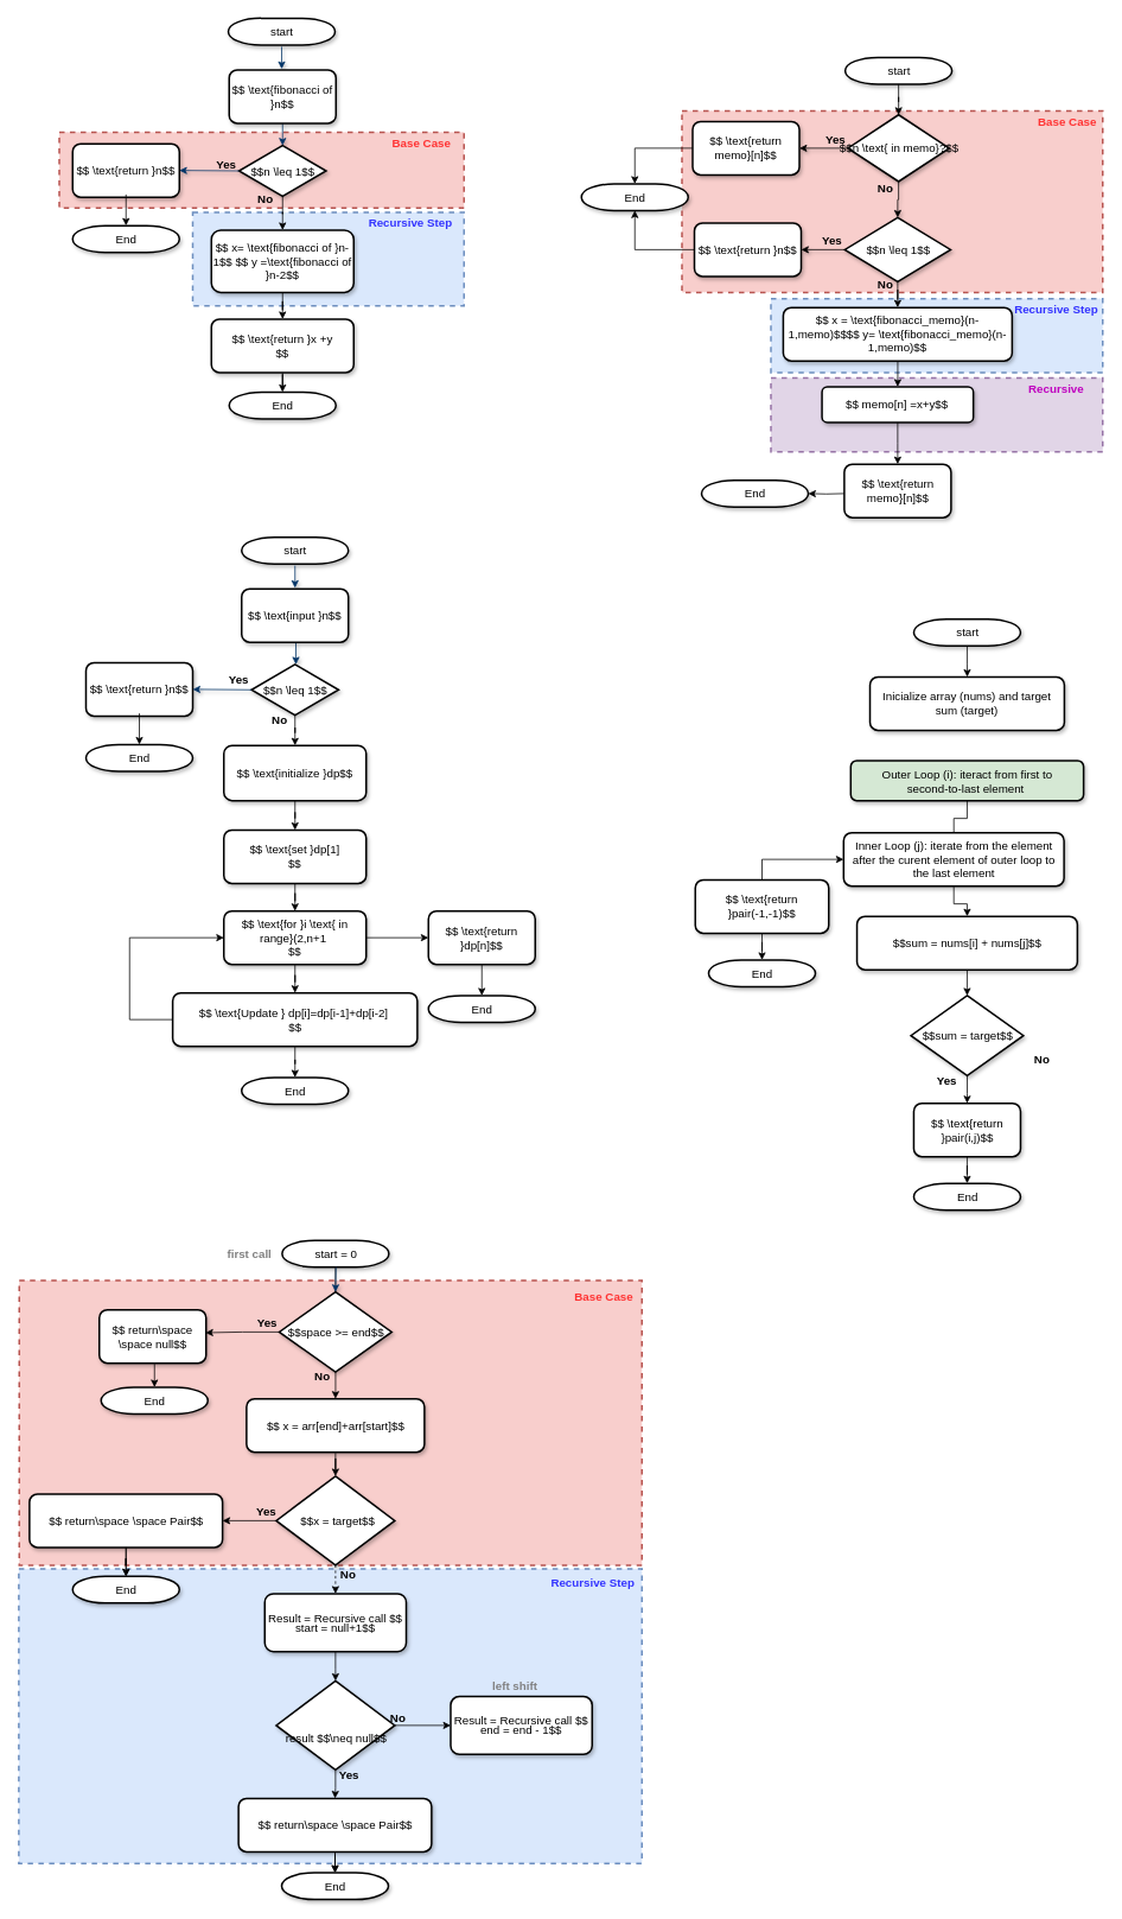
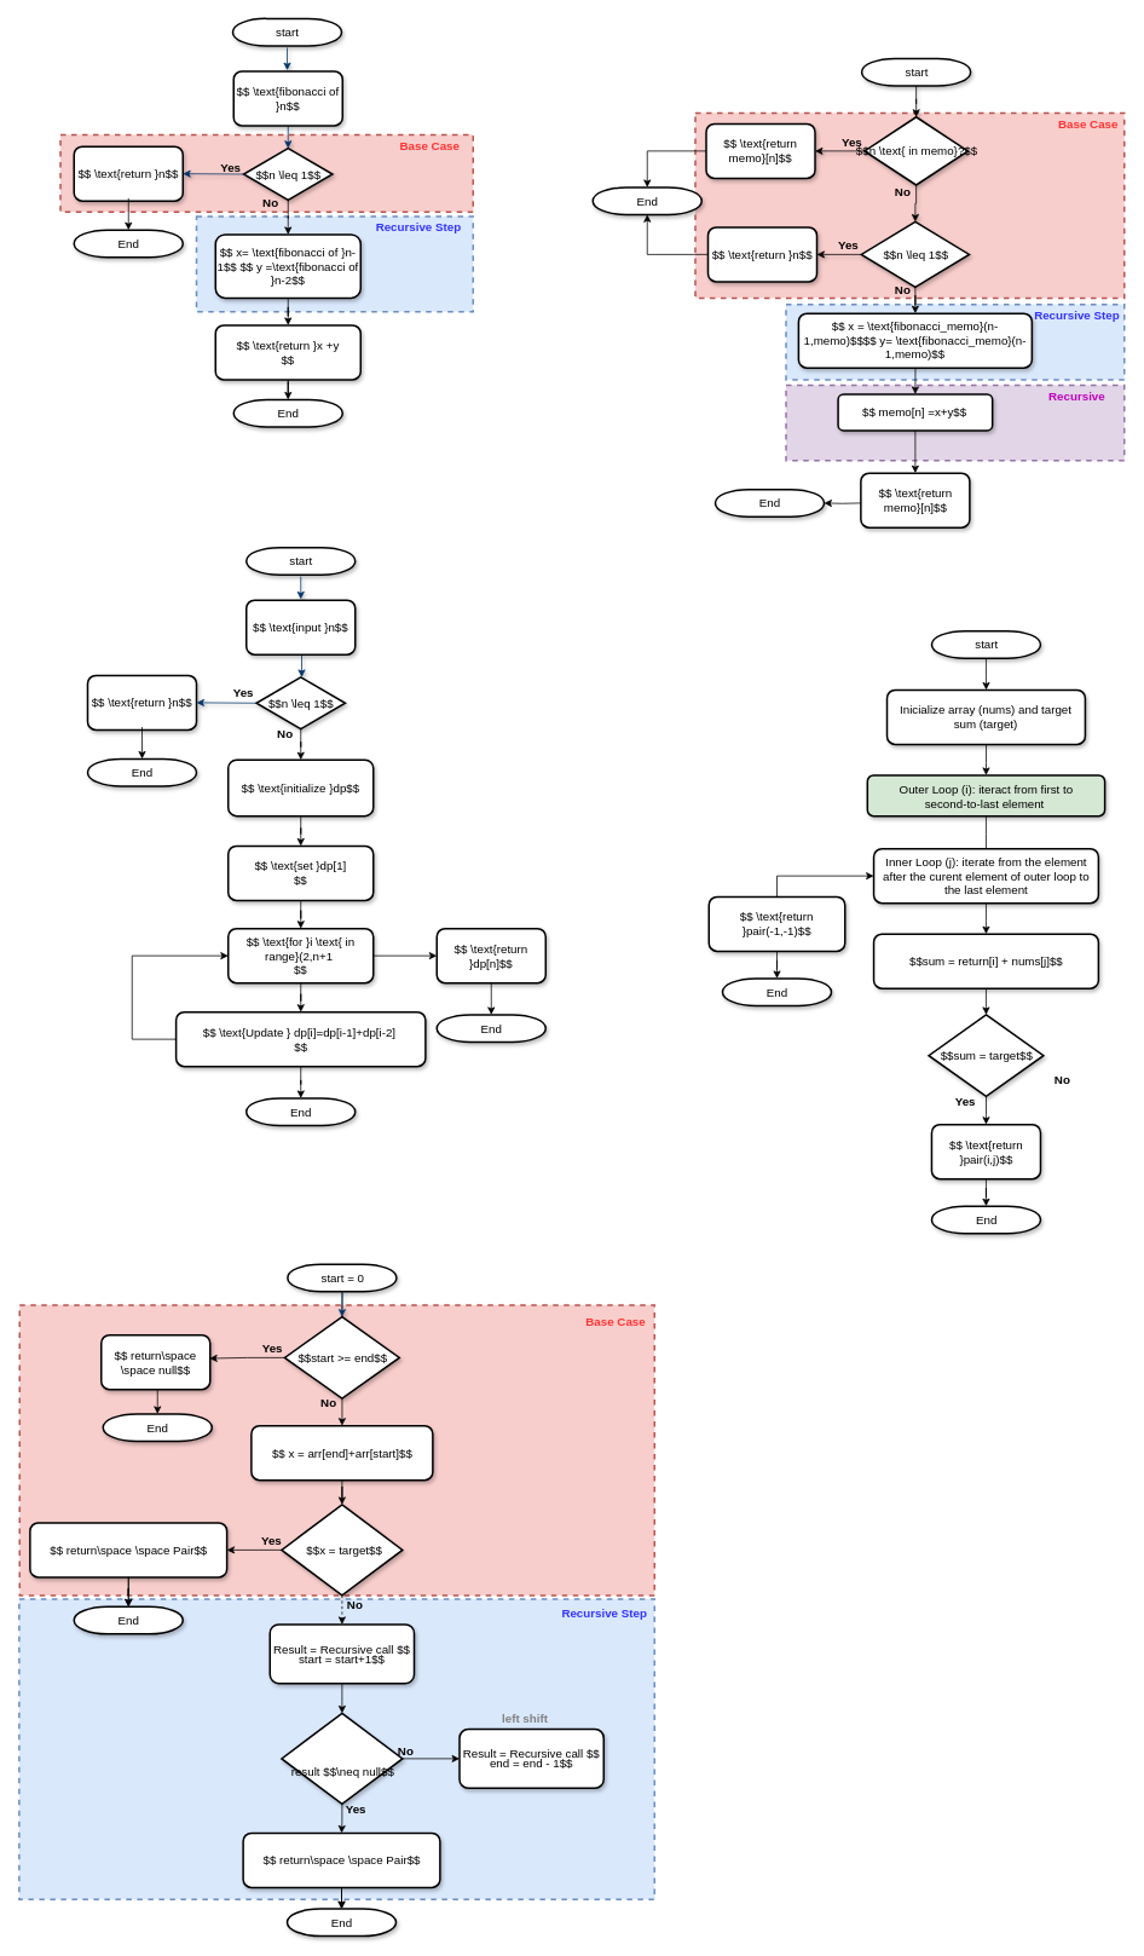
+ <mxCell id="81" style="edgeStyle=orthogonalEdgeStyle;rounded=0;orthogonalLoop=1;jettySize=auto;html=1;" parent="1" source="82" target="84" edge="1"><mxGeometry relative="1" as="geometry" /></mxCell>
- <mxCell id="86" value="Inner Loop (j): iterate from the element after the curent element of outer loop to the last element" style="rounded=1;whiteSpace=wrap;html=1;strokeWidth=2;fontSize=13;shadow=1;spacingLeft=3;spacingRight=3;" parent="1" vertex="1"><mxGeometry x="947.745" y="935" width="247.75" height="60" as="geometry" /></mxCell>
+ <mxCell id="86" value="Inner Loop (j): iterate from the element after the curent element of outer loop to the last element" style="rounded=1;whiteSpace=wrap;html=1;strokeWidth=2;fontSize=13;shadow=1;spacingLeft=3;spacingRight=3;" parent="1" vertex="1"><mxGeometry x="962.745" y="935" width="247.75" height="60" as="geometry" /></mxCell>
- <mxCell id="90" value="$$sum = nums[i] + nums[j]$$" style="rounded=1;whiteSpace=wrap;html=1;strokeWidth=2;fontSize=13;shadow=1;spacingLeft=3;spacingRight=3;" parent="1" vertex="1"><mxGeometry x="962.745" y="1029" width="247.75" height="60" as="geometry" /></mxCell>
+ <mxCell id="90" value="$$sum = return[i] + nums[j]$$" style="rounded=1;whiteSpace=wrap;html=1;strokeWidth=2;fontSize=13;shadow=1;spacingLeft=3;spacingRight=3;" parent="1" vertex="1"><mxGeometry x="962.745" y="1029" width="247.75" height="60" as="geometry" /></mxCell>
- <mxCell id="122" value="first call" style="text;html=1;strokeColor=none;fillColor=none;align=center;verticalAlign=middle;whiteSpace=wrap;rounded=0;strokeWidth=2;fontSize=13;shadow=1;fontStyle=1;fontColor=#808080;" vertex="1" parent="1"><mxGeometry x="252" y="1393" width="55.5" height="30" as="geometry" /></mxCell>
- <mxCell id="108" value="$$space &amp;gt;= end$$" style="shape=mxgraph.flowchart.decision;strokeWidth=2;gradientDirection=north;fontStyle=0;html=1;fontSize=13;shadow=1;" vertex="1" parent="1"><mxGeometry x="313.25" y="1451" width="126.5" height="90" as="geometry" /></mxCell>
+ <mxCell id="108" value="$$start &amp;gt;= end$$" style="shape=mxgraph.flowchart.decision;strokeWidth=2;gradientDirection=north;fontStyle=0;html=1;fontSize=13;shadow=1;" vertex="1" parent="1"><mxGeometry x="313.25" y="1451" width="126.5" height="90" as="geometry" /></mxCell>
- <mxCell id="124" value="&lt;p style=&quot;line-height: 80%;&quot;&gt;Result = Recursive call $$ start = null+1$$&lt;/p&gt;" style="rounded=1;whiteSpace=wrap;html=1;strokeWidth=2;fontSize=13;shadow=1;" vertex="1" parent="1"><mxGeometry x="297" y="1790" width="159" height="65" as="geometry" /></mxCell>
+ <mxCell id="124" value="&lt;p style=&quot;line-height: 80%;&quot;&gt;Result = Recursive call $$ start = start+1$$&lt;/p&gt;" style="rounded=1;whiteSpace=wrap;html=1;strokeWidth=2;fontSize=13;shadow=1;" vertex="1" parent="1"><mxGeometry x="297" y="1790" width="159" height="65" as="geometry" /></mxCell>
